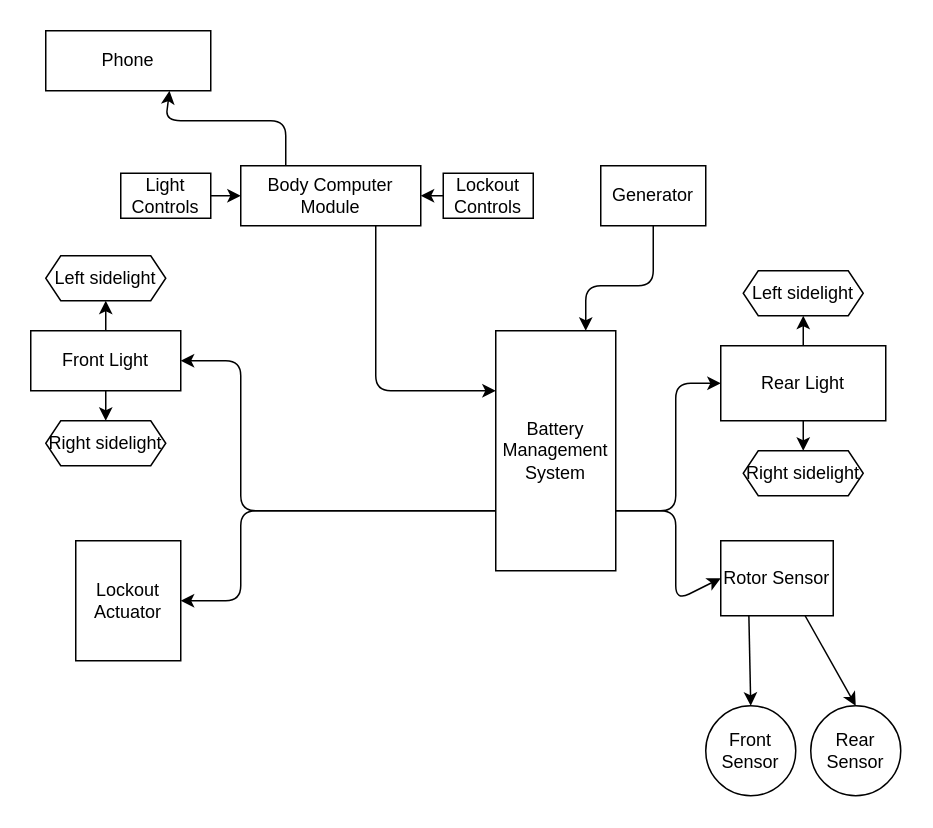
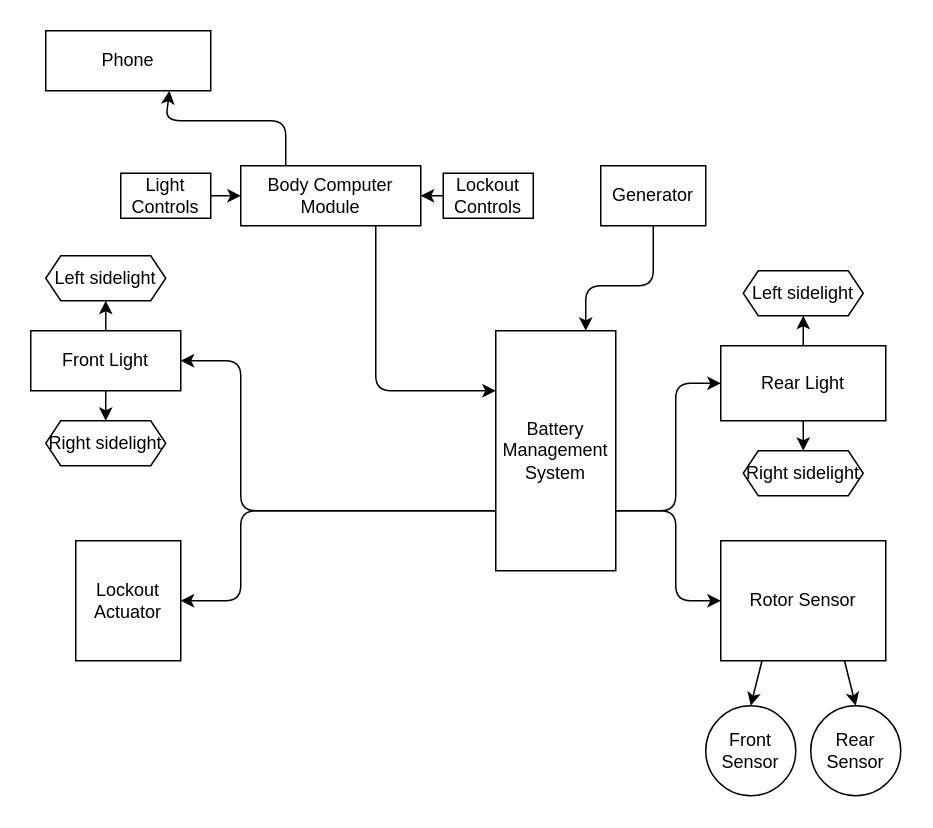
- <mxCell id="7" value="Rotor Sensor" style="rounded=0;whiteSpace=wrap;html=1;" parent="1" vertex="1"><mxGeometry x="480" y="360" width="75" height="50" as="geometry" /></mxCell>
+ <mxCell id="7" value="Rotor Sensor" style="rounded=0;whiteSpace=wrap;html=1;" parent="1" vertex="1"><mxGeometry x="480" y="360" width="110" height="80" as="geometry" /></mxCell>
